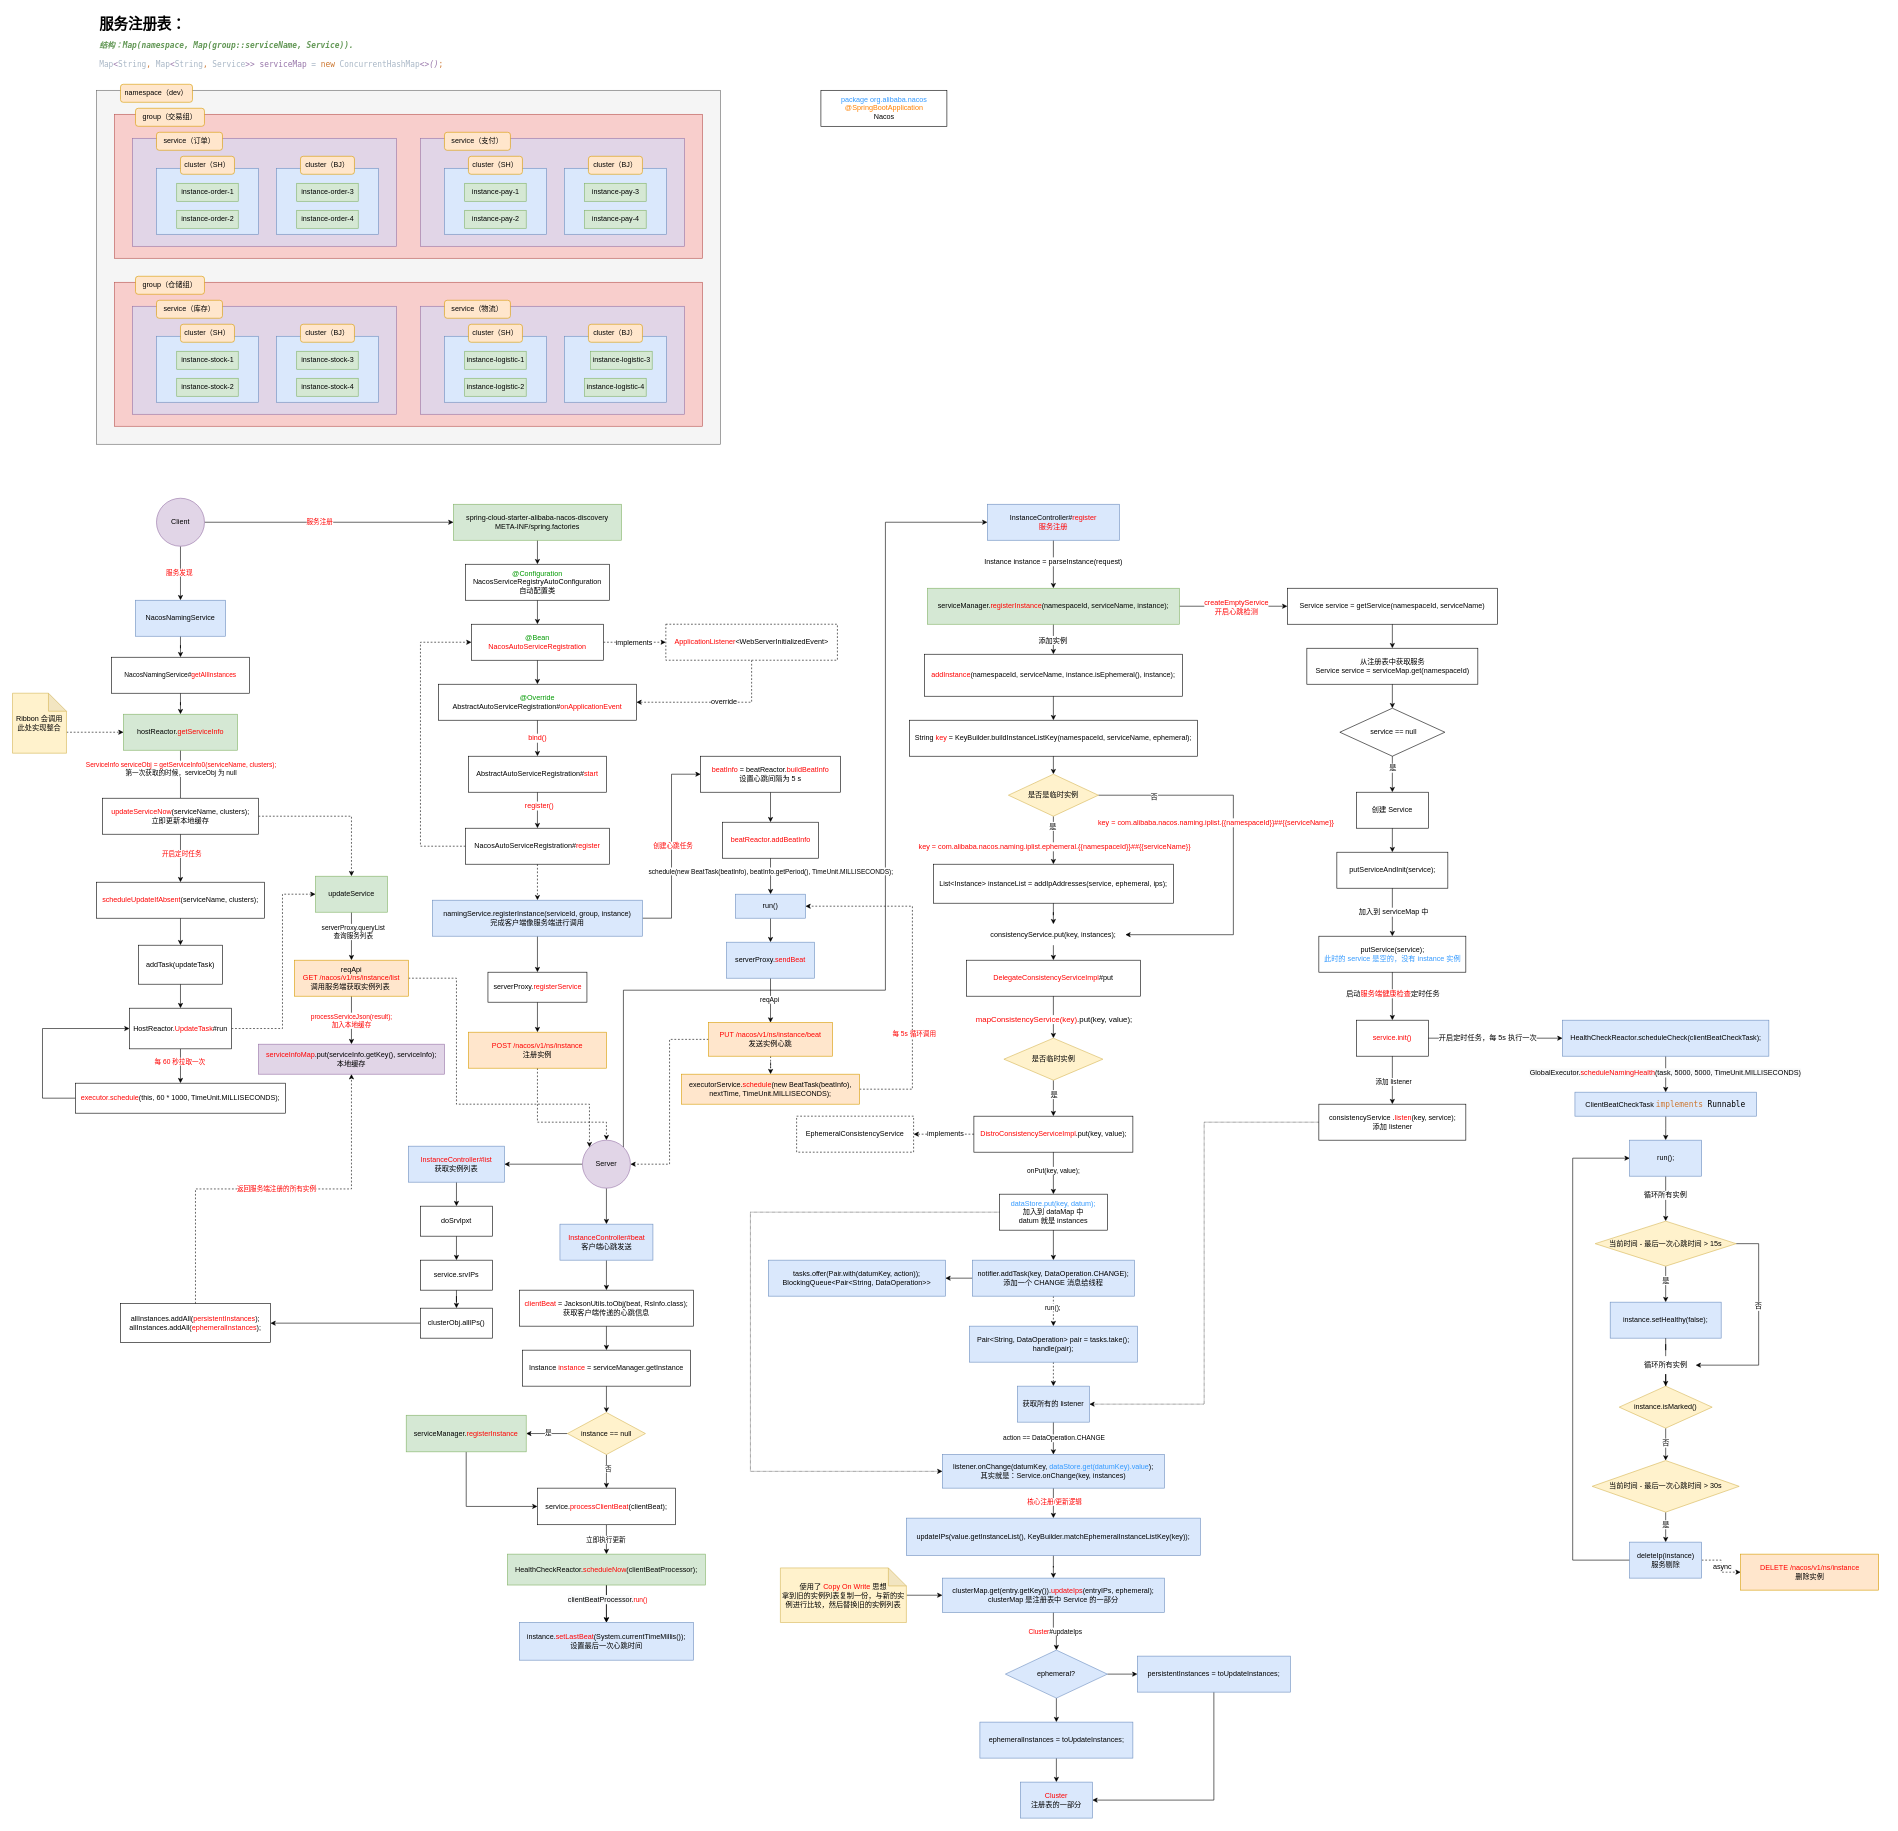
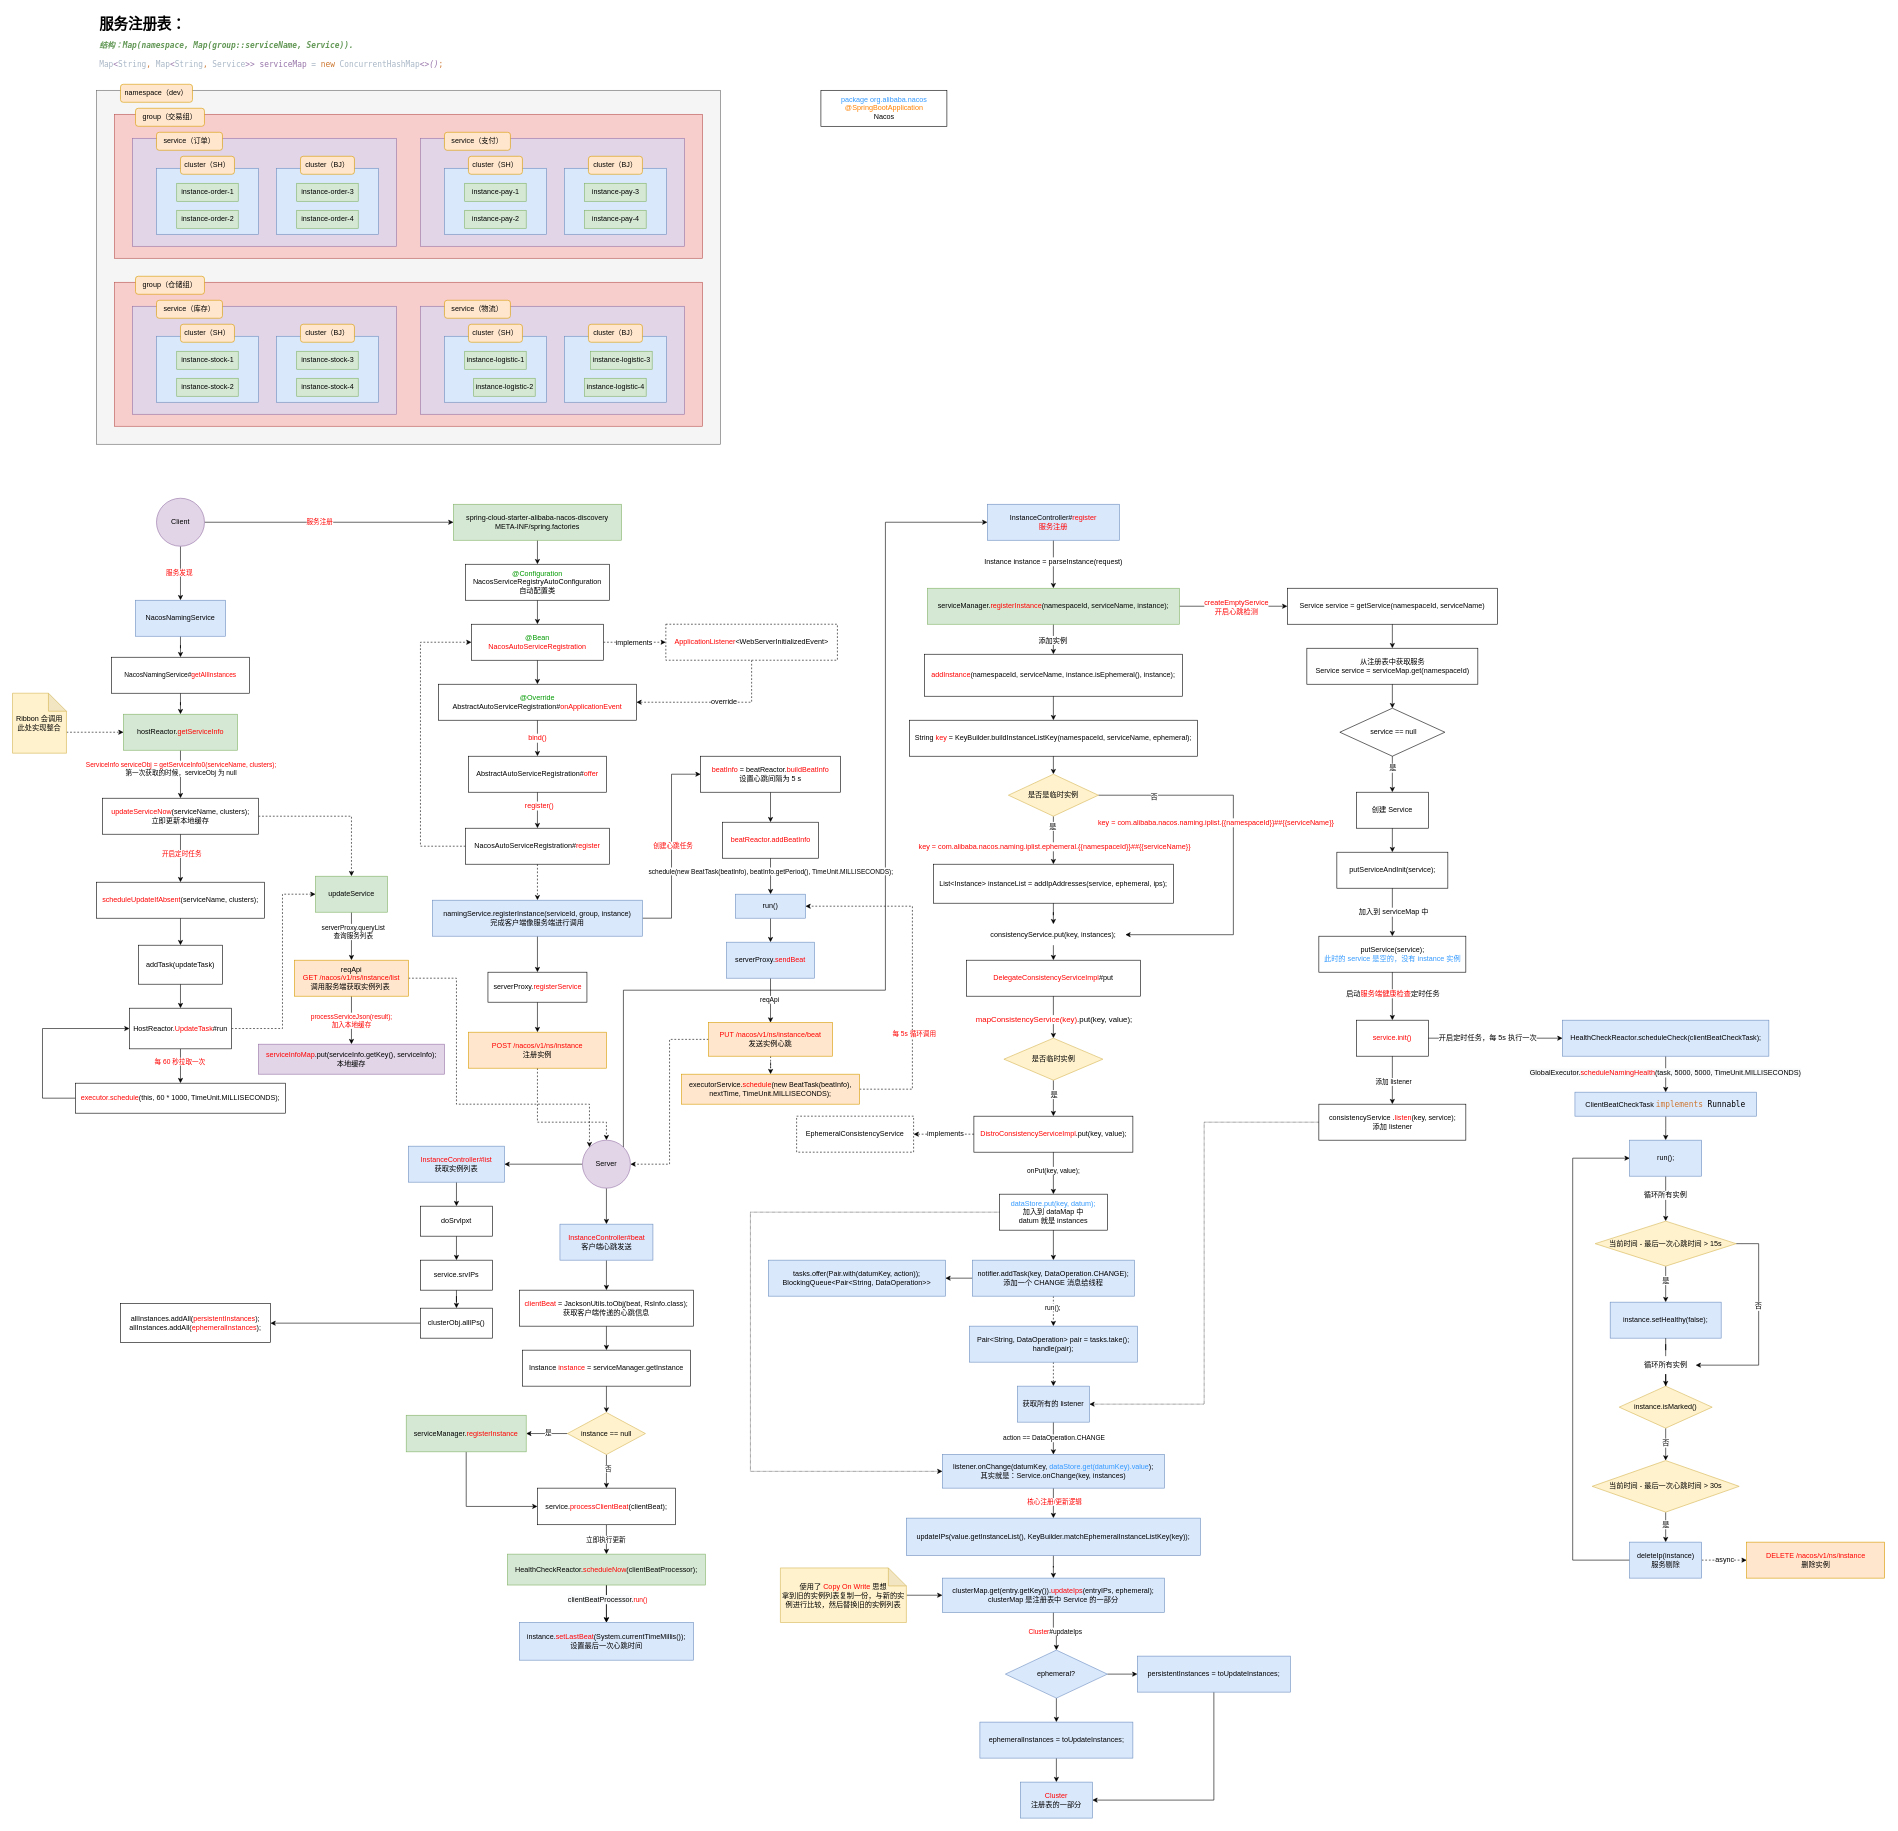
- <mxCell id="182" value="instance-logistic-2" style="rounded=0;whiteSpace=wrap;html=1;labelBackgroundColor=none;fillColor=#d5e8d4;strokeColor=#82b366;" parent="1" vertex="1"><mxGeometry x="773.75" y="630" width="102.5" height="30" as="geometry" /></mxCell>
+ <mxCell id="182" value="instance-logistic-2" style="rounded=0;whiteSpace=wrap;html=1;labelBackgroundColor=none;fillColor=#d5e8d4;strokeColor=#82b366;" parent="1" vertex="1"><mxGeometry x="788.75" y="630" width="102.5" height="30" as="geometry" /></mxCell>
- <mxCell id="18" value="AbstractAutoServiceRegistration#&lt;font color=&quot;#ff0000&quot;&gt;start&lt;/font&gt;" style="whiteSpace=wrap;html=1;rounded=0;" parent="1" vertex="1"><mxGeometry x="780" y="1260" width="230" height="60" as="geometry" /></mxCell>
+ <mxCell id="18" value="AbstractAutoServiceRegistration#&lt;font color=&quot;#ff0000&quot;&gt;offer&lt;/font&gt;" style="whiteSpace=wrap;html=1;rounded=0;" parent="1" vertex="1"><mxGeometry x="780" y="1260" width="230" height="60" as="geometry" /></mxCell>
- <mxCell id="198" value="" style="edgeStyle=orthogonalEdgeStyle;rounded=0;orthogonalLoop=1;jettySize=auto;html=1;fontColor=#FF0000;endArrow=none;" edge="1" parent="1" source="200" target="204"><mxGeometry relative="1" as="geometry" /></mxCell>
+ <mxCell id="198" value="" style="edgeStyle=orthogonalEdgeStyle;rounded=0;orthogonalLoop=1;jettySize=auto;html=1;fontColor=#FF0000;" edge="1" parent="1" source="200" target="204"><mxGeometry relative="1" as="geometry" /></mxCell>
- <mxCell id="236" style="edgeStyle=orthogonalEdgeStyle;rounded=0;jumpStyle=none;jumpSize=1;orthogonalLoop=1;jettySize=auto;html=1;exitX=0.5;exitY=0;exitDx=0;exitDy=0;entryX=0.5;entryY=1;entryDx=0;entryDy=0;fontColor=#FF0000;dashed=1;" edge="1" parent="1" source="238" target="209"><mxGeometry relative="1" as="geometry" /></mxCell>
- <mxCell id="237" value="返回服务端注册的所有实例" style="edgeLabel;html=1;align=center;verticalAlign=middle;resizable=0;points=[];fontColor=#FF0000;" vertex="1" connectable="0" parent="236"><mxGeometry x="0.07" y="-3" relative="1" as="geometry"><mxPoint x="-18" y="-4" as="offset" /></mxGeometry></mxCell>
- <mxCell id="81" value="&lt;font color=&quot;#ff0000&quot;&gt;DELETE /nacos/v1/ns/instance&lt;br&gt;&lt;/font&gt;删除实例" style="whiteSpace=wrap;html=1;rounded=0;fillColor=#ffe6cc;strokeColor=#d79b00;" parent="1" vertex="1"><mxGeometry x="2900.6" y="2590" width="230" height="60" as="geometry" /></mxCell>
+ <mxCell id="81" value="&lt;font color=&quot;#ff0000&quot;&gt;DELETE /nacos/v1/ns/instance&lt;br&gt;&lt;/font&gt;删除实例" style="whiteSpace=wrap;html=1;rounded=0;fillColor=#ffe6cc;strokeColor=#d79b00;" parent="1" vertex="1"><mxGeometry x="2910.6" y="2570" width="230" height="60" as="geometry" /></mxCell>
